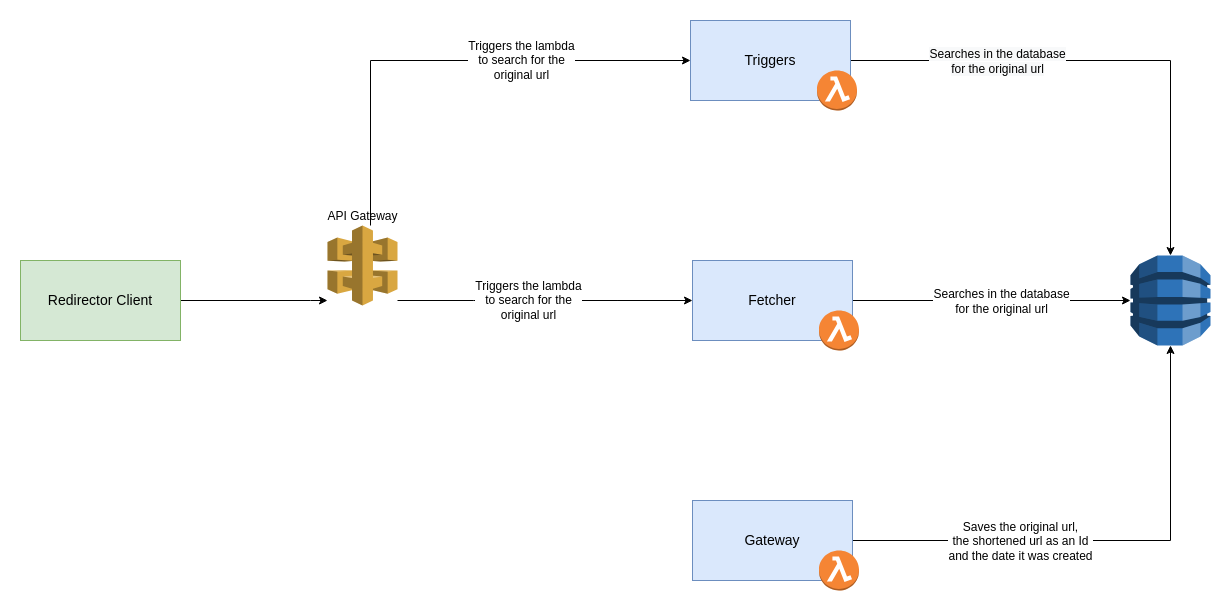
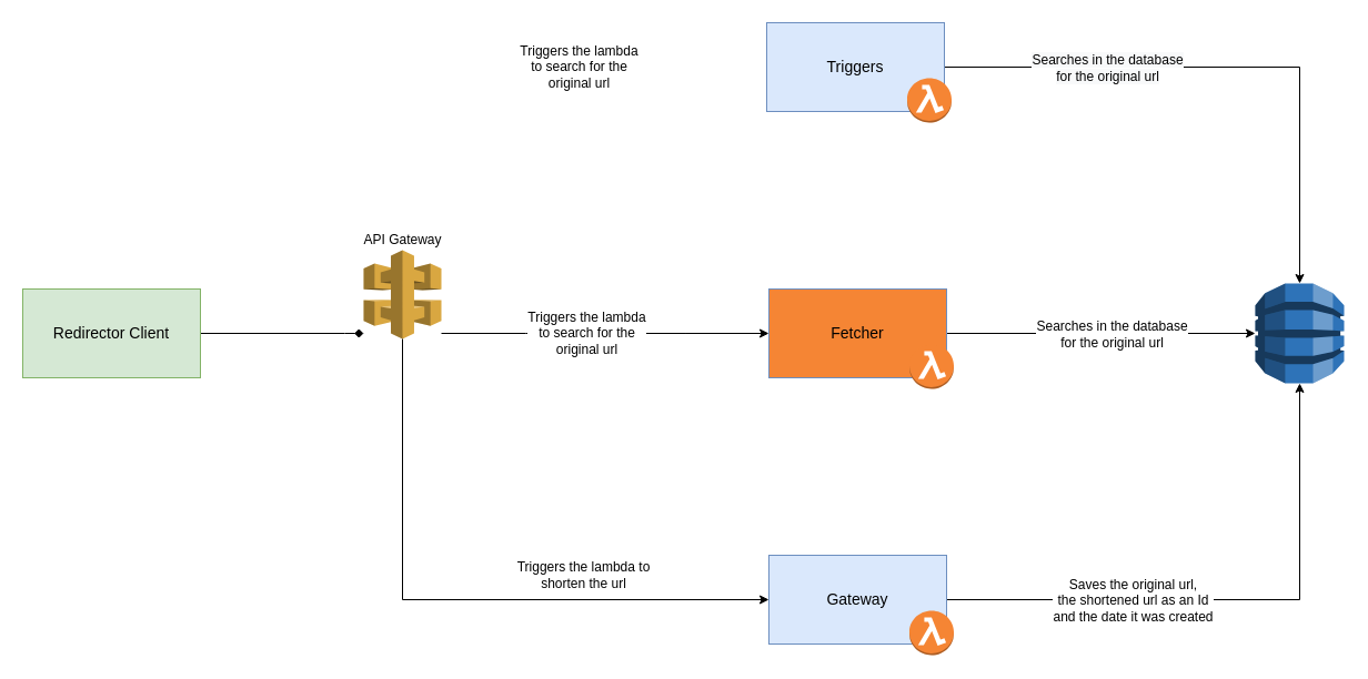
- <mxCell id="9" style="edgeStyle=orthogonalEdgeStyle;rounded=0;orthogonalLoop=1;jettySize=auto;html=1;" edge="1" parent="1" source="10" target="22"><mxGeometry relative="1" as="geometry"><Array as="points"><mxPoint x="370" y="60" /></Array></mxGeometry></mxCell>
- <mxCell id="17" style="edgeStyle=orthogonalEdgeStyle;rounded=0;orthogonalLoop=1;jettySize=auto;html=1;" parent="1" source="18" target="10" edge="1"><mxGeometry relative="1" as="geometry"><Array as="points"><mxPoint x="310" y="300" /><mxPoint x="310" y="300" /></Array></mxGeometry></mxCell>
+ <mxCell id="17" style="edgeStyle=orthogonalEdgeStyle;rounded=0;orthogonalLoop=1;jettySize=auto;html=1;endArrow=diamond;" parent="1" source="18" target="10" edge="1"><mxGeometry relative="1" as="geometry"><Array as="points"><mxPoint x="310" y="300" /><mxPoint x="310" y="300" /></Array></mxGeometry></mxCell>
- <mxCell id="15" value="&lt;font style=&quot;font-size: 14px&quot;&gt;Fetcher&lt;/font&gt;" style="rounded=0;whiteSpace=wrap;html=1;fillColor=#dae8fc;strokeColor=#6c8ebf;" parent="1" vertex="1"><mxGeometry x="692" y="260" width="160" height="80" as="geometry" /></mxCell>
+ <mxCell id="15" value="&lt;font style=&quot;font-size: 14px&quot;&gt;Fetcher&lt;/font&gt;" style="rounded=0;whiteSpace=wrap;html=1;fillColor=#f58534;strokeColor=#6c8ebf;" parent="1" vertex="1"><mxGeometry x="692" y="260" width="160" height="80" as="geometry" /></mxCell>
+ <mxCell id="11" style="edgeStyle=orthogonalEdgeStyle;rounded=0;orthogonalLoop=1;jettySize=auto;html=1;entryX=0;entryY=0.5;entryDx=0;entryDy=0;exitX=0.5;exitY=1;exitDx=0;exitDy=0;exitPerimeter=0;" parent="1" source="10" target="4" edge="1"><mxGeometry relative="1" as="geometry"><mxPoint x="476.5" y="620" as="sourcePoint" /></mxGeometry></mxCell>
+ <mxCell id="12" value="Triggers the lambda to&lt;br&gt;shorten the url" style="text;html=1;align=center;verticalAlign=middle;resizable=0;points=[];;labelBackgroundColor=#ffffff;" parent="11" vertex="1" connectable="0"><mxGeometry x="-0.312" y="-2" relative="1" as="geometry"><mxPoint x="164.95" y="18.82" as="offset" /></mxGeometry></mxCell>
